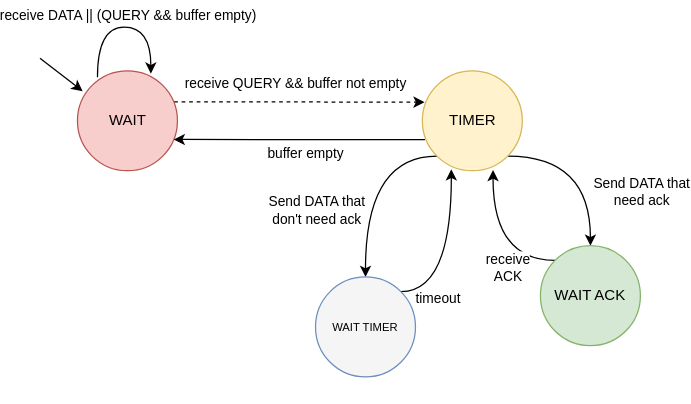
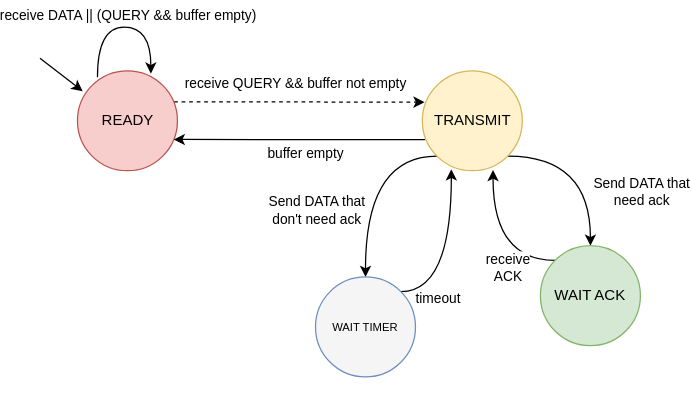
- <mxCell id="4" value="WAIT" style="ellipse;whiteSpace=wrap;html=1;aspect=fixed;fillColor=#f8cecc;strokeColor=#b85450;" vertex="1" parent="1"><mxGeometry x="50.5" y="55.97" width="80" height="80" as="geometry" /></mxCell>
+ <mxCell id="4" value="READY" style="ellipse;whiteSpace=wrap;html=1;aspect=fixed;fillColor=#f8cecc;strokeColor=#b85450;" vertex="1" parent="1"><mxGeometry x="50.5" y="55.97" width="80" height="80" as="geometry" /></mxCell>
- <mxCell id="12" value="TIMER" style="ellipse;whiteSpace=wrap;html=1;aspect=fixed;fillColor=#fff2cc;strokeColor=#d6b656;" vertex="1" parent="1"><mxGeometry x="326.5" y="55.97" width="80" height="80" as="geometry" /></mxCell>
+ <mxCell id="12" value="TRANSMIT" style="ellipse;whiteSpace=wrap;html=1;aspect=fixed;fillColor=#fff2cc;strokeColor=#d6b656;" vertex="1" parent="1"><mxGeometry x="326.5" y="55.97" width="80" height="80" as="geometry" /></mxCell>
